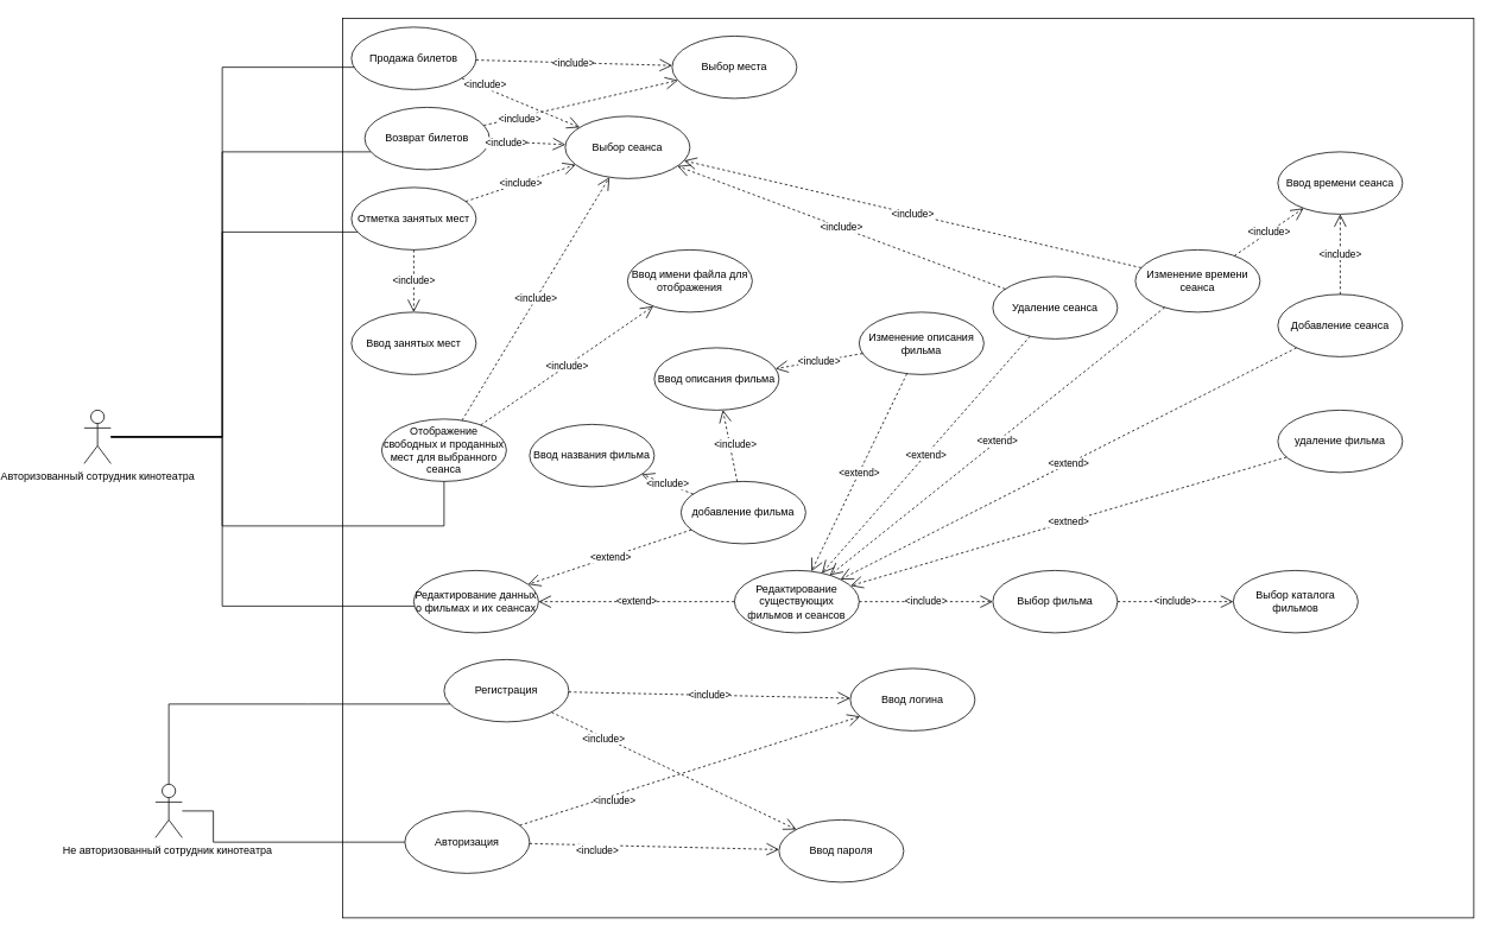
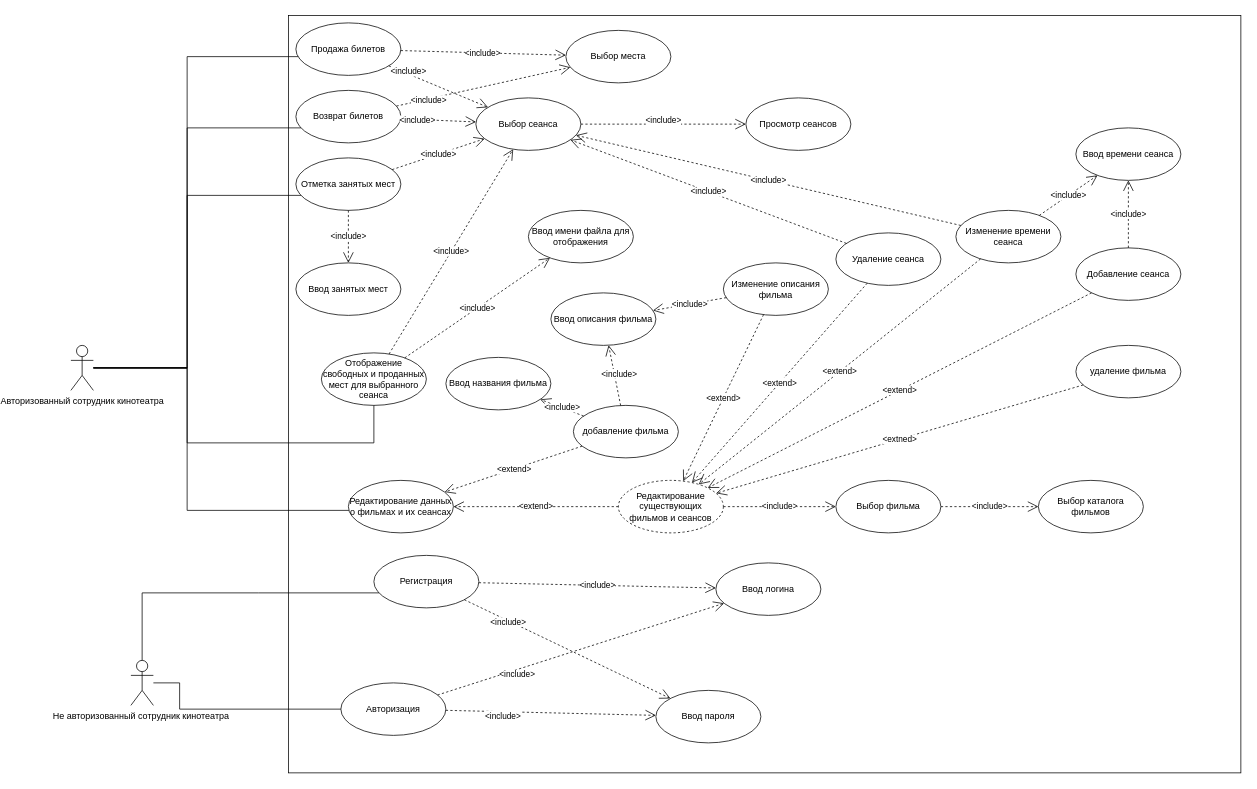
- <mxCell id="5" value="Возврат билетов" style="ellipse;whiteSpace=wrap;html=1;" parent="1" vertex="1"><mxGeometry x="335" y="120" width="140" height="70" as="geometry" /></mxCell>
+ <mxCell id="5" value="Возврат билетов" style="ellipse;whiteSpace=wrap;html=1;" parent="1" vertex="1"><mxGeometry x="320" y="120" width="140" height="70" as="geometry" /></mxCell>
+ <mxCell id="10" value="&amp;lt;include&amp;gt;" style="endArrow=open;endSize=12;dashed=1;html=1;rounded=0;" parent="1" source="25" target="9" edge="1"><mxGeometry y="5" width="160" relative="1" as="geometry"><mxPoint x="700" y="270" as="sourcePoint" /><mxPoint x="860" y="270" as="targetPoint" /><mxPoint as="offset" /></mxGeometry></mxCell>
+ <mxCell id="9" value="Просмотр сеансов" style="ellipse;whiteSpace=wrap;html=1;" parent="1" vertex="1"><mxGeometry x="920" y="130" width="140" height="70" as="geometry" /></mxCell>
- <mxCell id="29" value="Редактирование существующих фильмов и сеансов" style="ellipse;whiteSpace=wrap;html=1;" parent="1" vertex="1"><mxGeometry x="750" y="640" width="140" height="70" as="geometry" /></mxCell>
+ <mxCell id="29" value="Редактирование существующих фильмов и сеансов" style="ellipse;whiteSpace=wrap;html=1;dashed=1;" parent="1" vertex="1"><mxGeometry x="750" y="640" width="140" height="70" as="geometry" /></mxCell>
